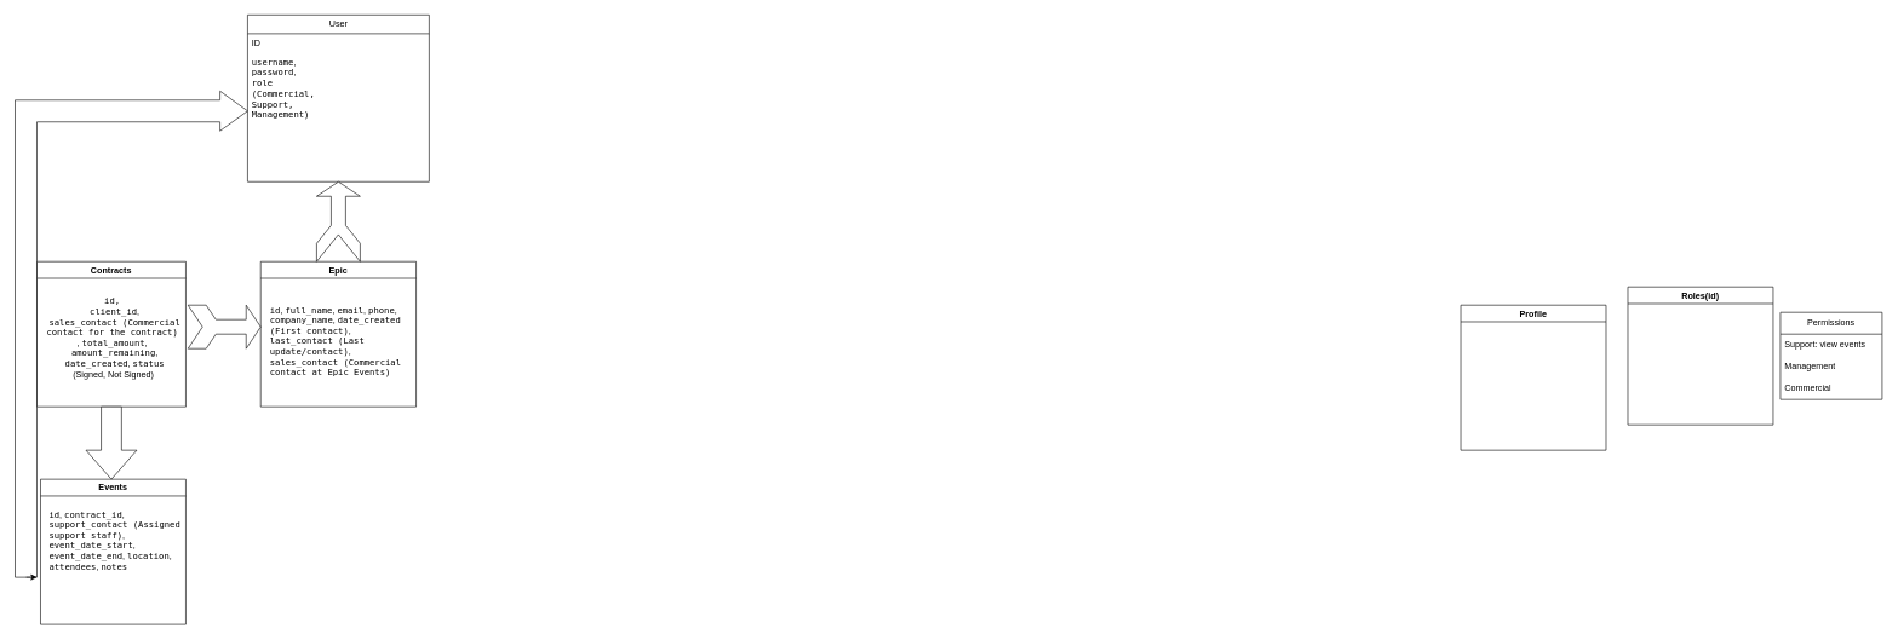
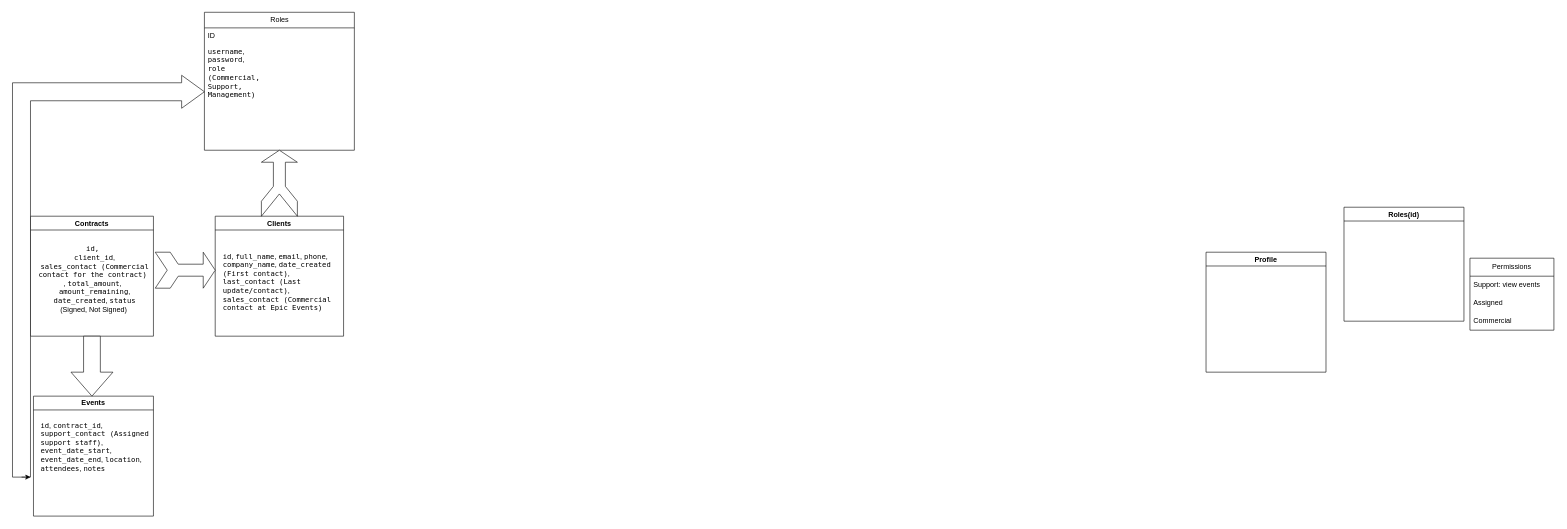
- <mxCell id="2" value="User" style="swimlane;fontStyle=0;childLayout=stackLayout;horizontal=1;startSize=26;fillColor=none;horizontalStack=0;resizeParent=1;resizeParentMax=0;resizeLast=0;collapsible=1;marginBottom=0;html=1;" parent="1" vertex="1"><mxGeometry x="340" y="20" width="250" height="230" as="geometry" /></mxCell>
+ <mxCell id="2" value="Roles" style="swimlane;fontStyle=0;childLayout=stackLayout;horizontal=1;startSize=26;fillColor=none;horizontalStack=0;resizeParent=1;resizeParentMax=0;resizeLast=0;collapsible=1;marginBottom=0;html=1;" parent="1" vertex="1"><mxGeometry x="340" y="20" width="250" height="230" as="geometry" /></mxCell>
- <mxCell id="12" value="Epic" style="swimlane;whiteSpace=wrap;html=1;" parent="1" vertex="1"><mxGeometry x="358" y="360" width="214" height="200" as="geometry" /></mxCell>
+ <mxCell id="12" value="Clients" style="swimlane;whiteSpace=wrap;html=1;" parent="1" vertex="1"><mxGeometry x="358" y="360" width="214" height="200" as="geometry" /></mxCell>
- <mxCell id="17" value="Roles(id)" style="swimlane;whiteSpace=wrap;html=1;" parent="1" vertex="1"><mxGeometry x="2240" y="395" width="200" height="190" as="geometry" /></mxCell>
+ <mxCell id="17" value="Roles(id)" style="swimlane;whiteSpace=wrap;html=1;" parent="1" vertex="1"><mxGeometry x="2240" y="345" width="200" height="190" as="geometry" /></mxCell>
- <mxCell id="8" value="Management" style="text;strokeColor=none;fillColor=none;align=left;verticalAlign=middle;spacingLeft=4;spacingRight=4;overflow=hidden;points=[[0,0.5],[1,0.5]];portConstraint=eastwest;rotatable=0;whiteSpace=wrap;html=1;" parent="6" vertex="1"><mxGeometry y="60" width="140" height="30" as="geometry" /></mxCell>
+ <mxCell id="8" value="Assigned" style="text;strokeColor=none;fillColor=none;align=left;verticalAlign=middle;spacingLeft=4;spacingRight=4;overflow=hidden;points=[[0,0.5],[1,0.5]];portConstraint=eastwest;rotatable=0;whiteSpace=wrap;html=1;" parent="6" vertex="1"><mxGeometry y="60" width="140" height="30" as="geometry" /></mxCell>
